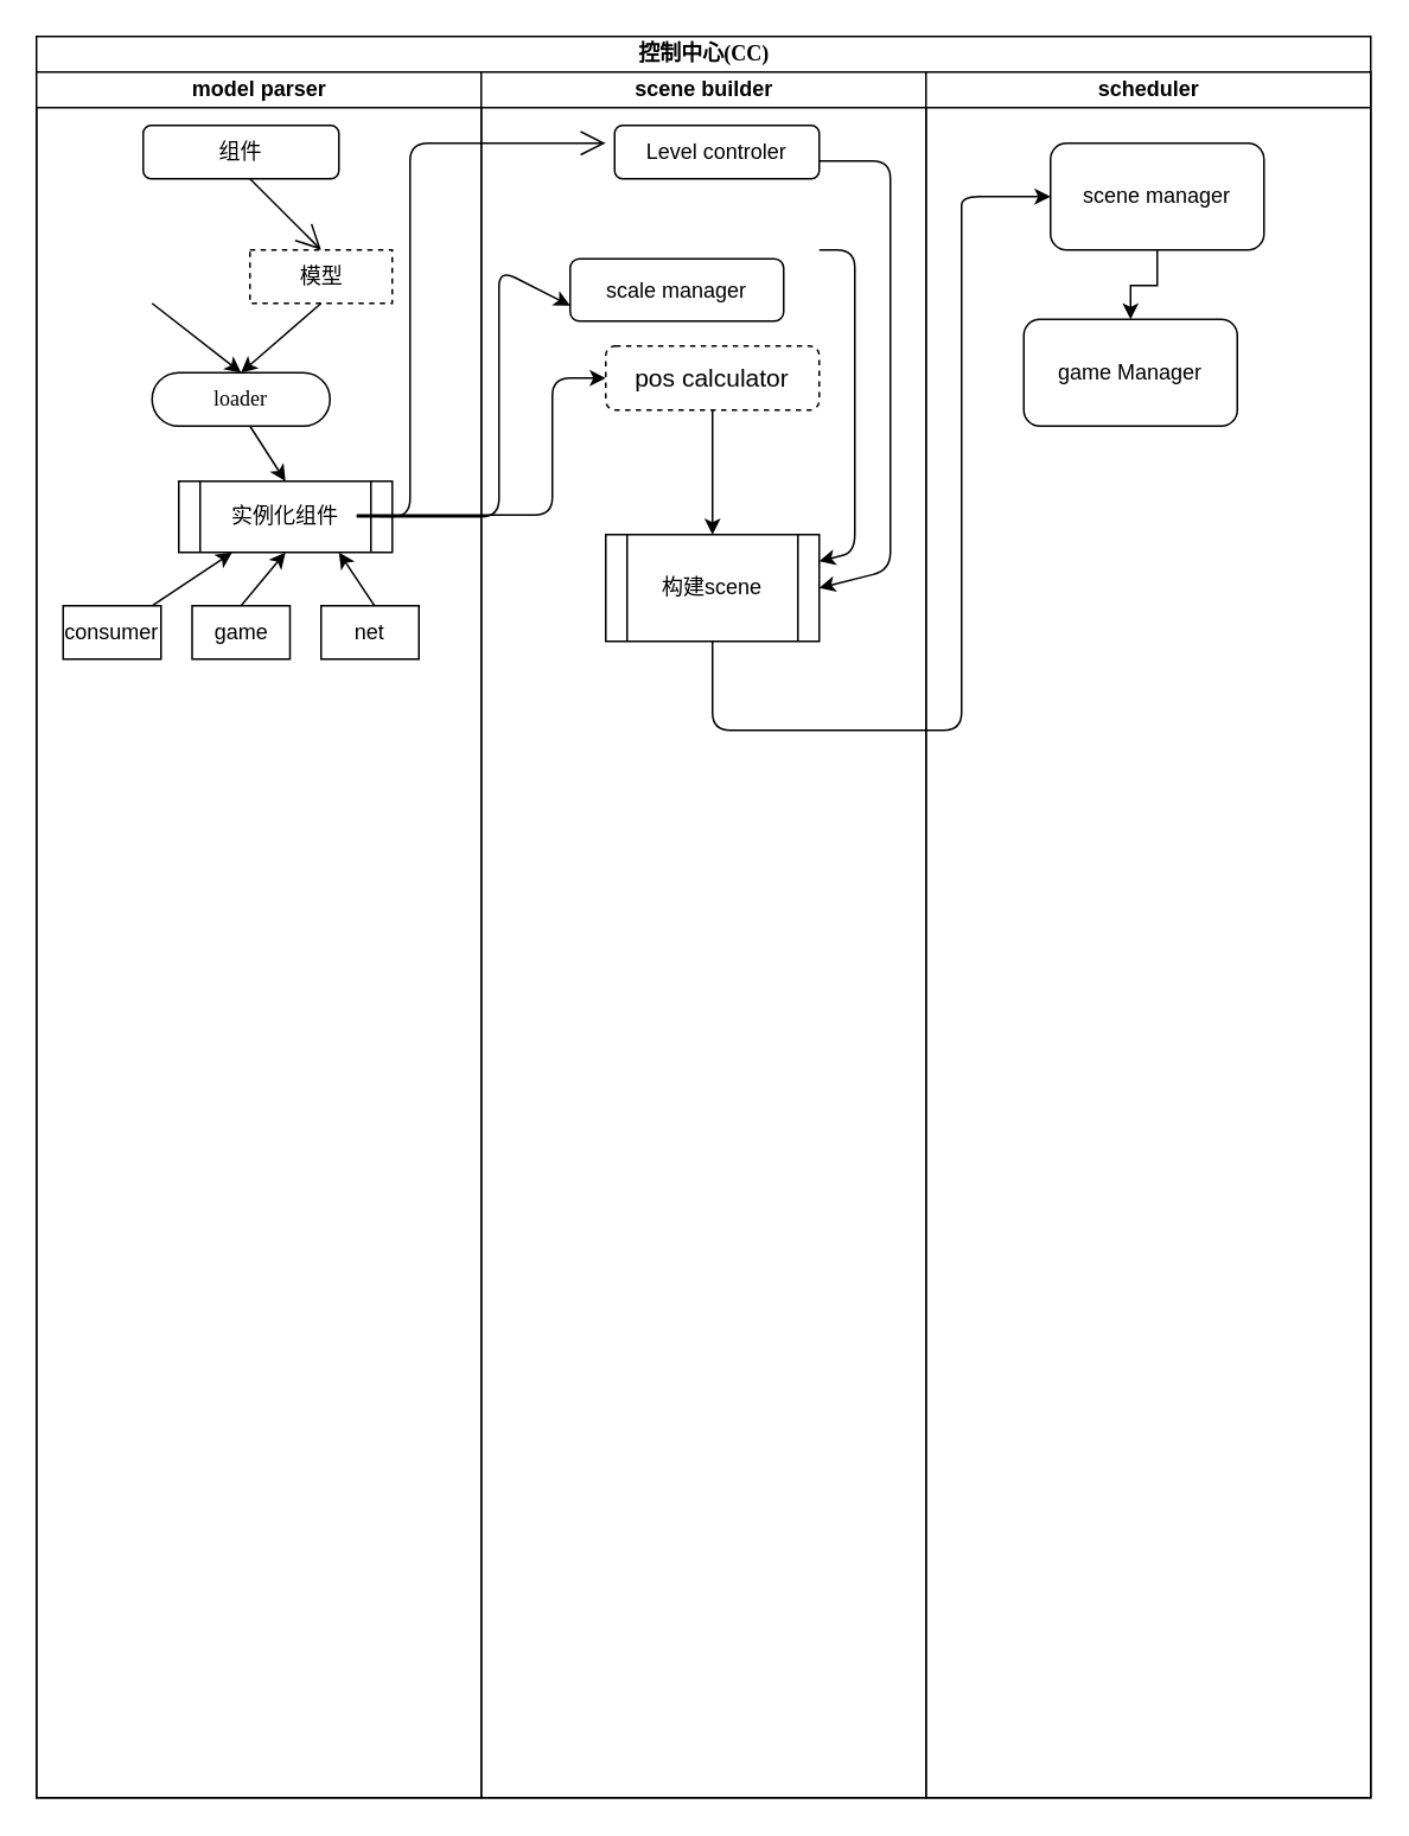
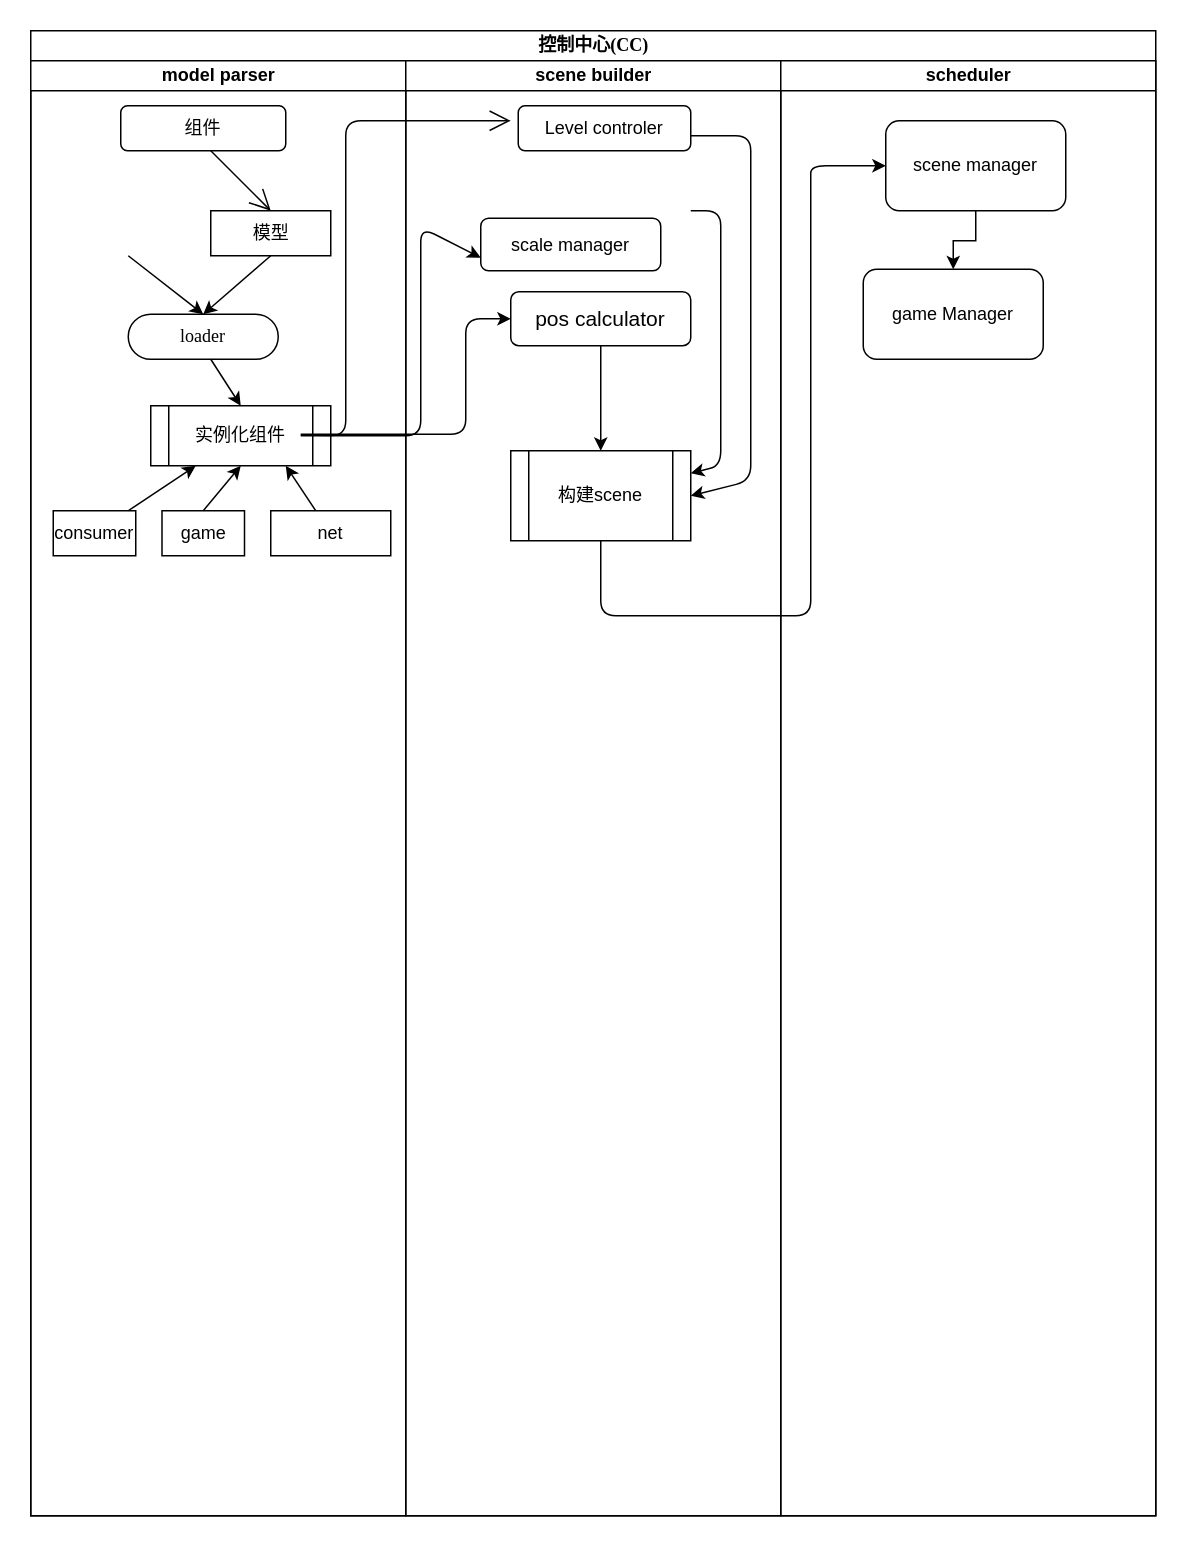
- <mxCell id="13" value="模型" style="html=1;dashed=1;" vertex="1" parent="3"><mxGeometry x="120" y="100" width="80" height="30" as="geometry" /></mxCell>
+ <mxCell id="13" value="模型" style="html=1;" vertex="1" parent="3"><mxGeometry x="120" y="100" width="80" height="30" as="geometry" /></mxCell>
- <mxCell id="25" value="&lt;span style=&quot;color: rgb(0 , 0 , 0) ; font-family: &amp;#34;microsoft yahei&amp;#34; , &amp;#34;arial&amp;#34; , &amp;#34;helvetica&amp;#34; , sans-serif ; font-size: 14px ; font-style: normal ; font-weight: 400 ; letter-spacing: normal ; text-align: left ; text-indent: 0px ; text-transform: none ; word-spacing: 0px ; background-color: rgb(255 , 255 , 255) ; display: inline ; float: none&quot;&gt;pos calculator&lt;/span&gt;" style="rounded=1;whiteSpace=wrap;html=1;dashed=1;" vertex="1" parent="21"><mxGeometry x="70" y="154" width="120" height="36" as="geometry" /></mxCell>
+ <mxCell id="25" value="&lt;span style=&quot;color: rgb(0 , 0 , 0) ; font-family: &amp;#34;microsoft yahei&amp;#34; , &amp;#34;arial&amp;#34; , &amp;#34;helvetica&amp;#34; , sans-serif ; font-size: 14px ; font-style: normal ; font-weight: 400 ; letter-spacing: normal ; text-align: left ; text-indent: 0px ; text-transform: none ; word-spacing: 0px ; background-color: rgb(255 , 255 , 255) ; display: inline ; float: none&quot;&gt;pos calculator&lt;/span&gt;" style="rounded=1;whiteSpace=wrap;html=1;" vertex="1" parent="21"><mxGeometry x="70" y="154" width="120" height="36" as="geometry" /></mxCell>
- <mxCell id="16" value="net" style="rounded=0;whiteSpace=wrap;html=1;" vertex="1" parent="3"><mxGeometry x="160" y="300" width="55" height="30" as="geometry" /></mxCell>
+ <mxCell id="16" value="net" style="rounded=0;whiteSpace=wrap;html=1;" vertex="1" parent="3"><mxGeometry x="160" y="300" width="80" height="30" as="geometry" /></mxCell>
